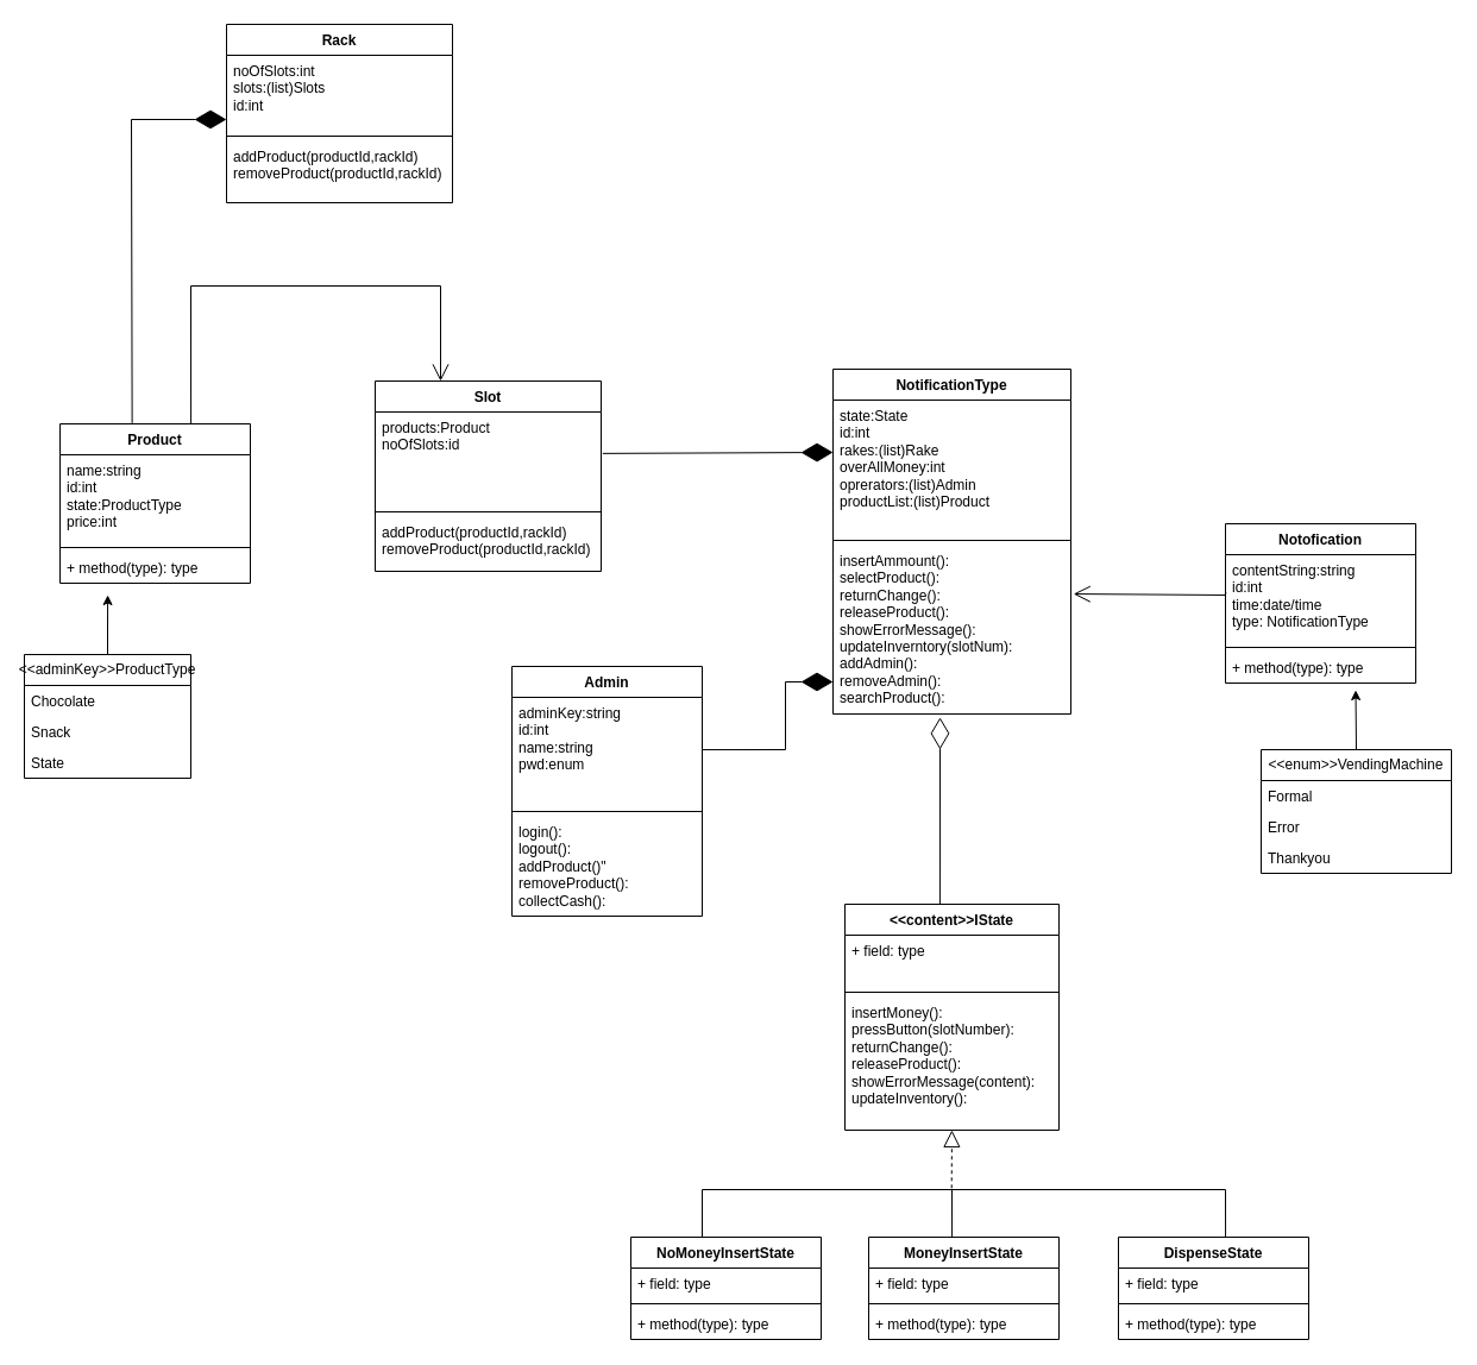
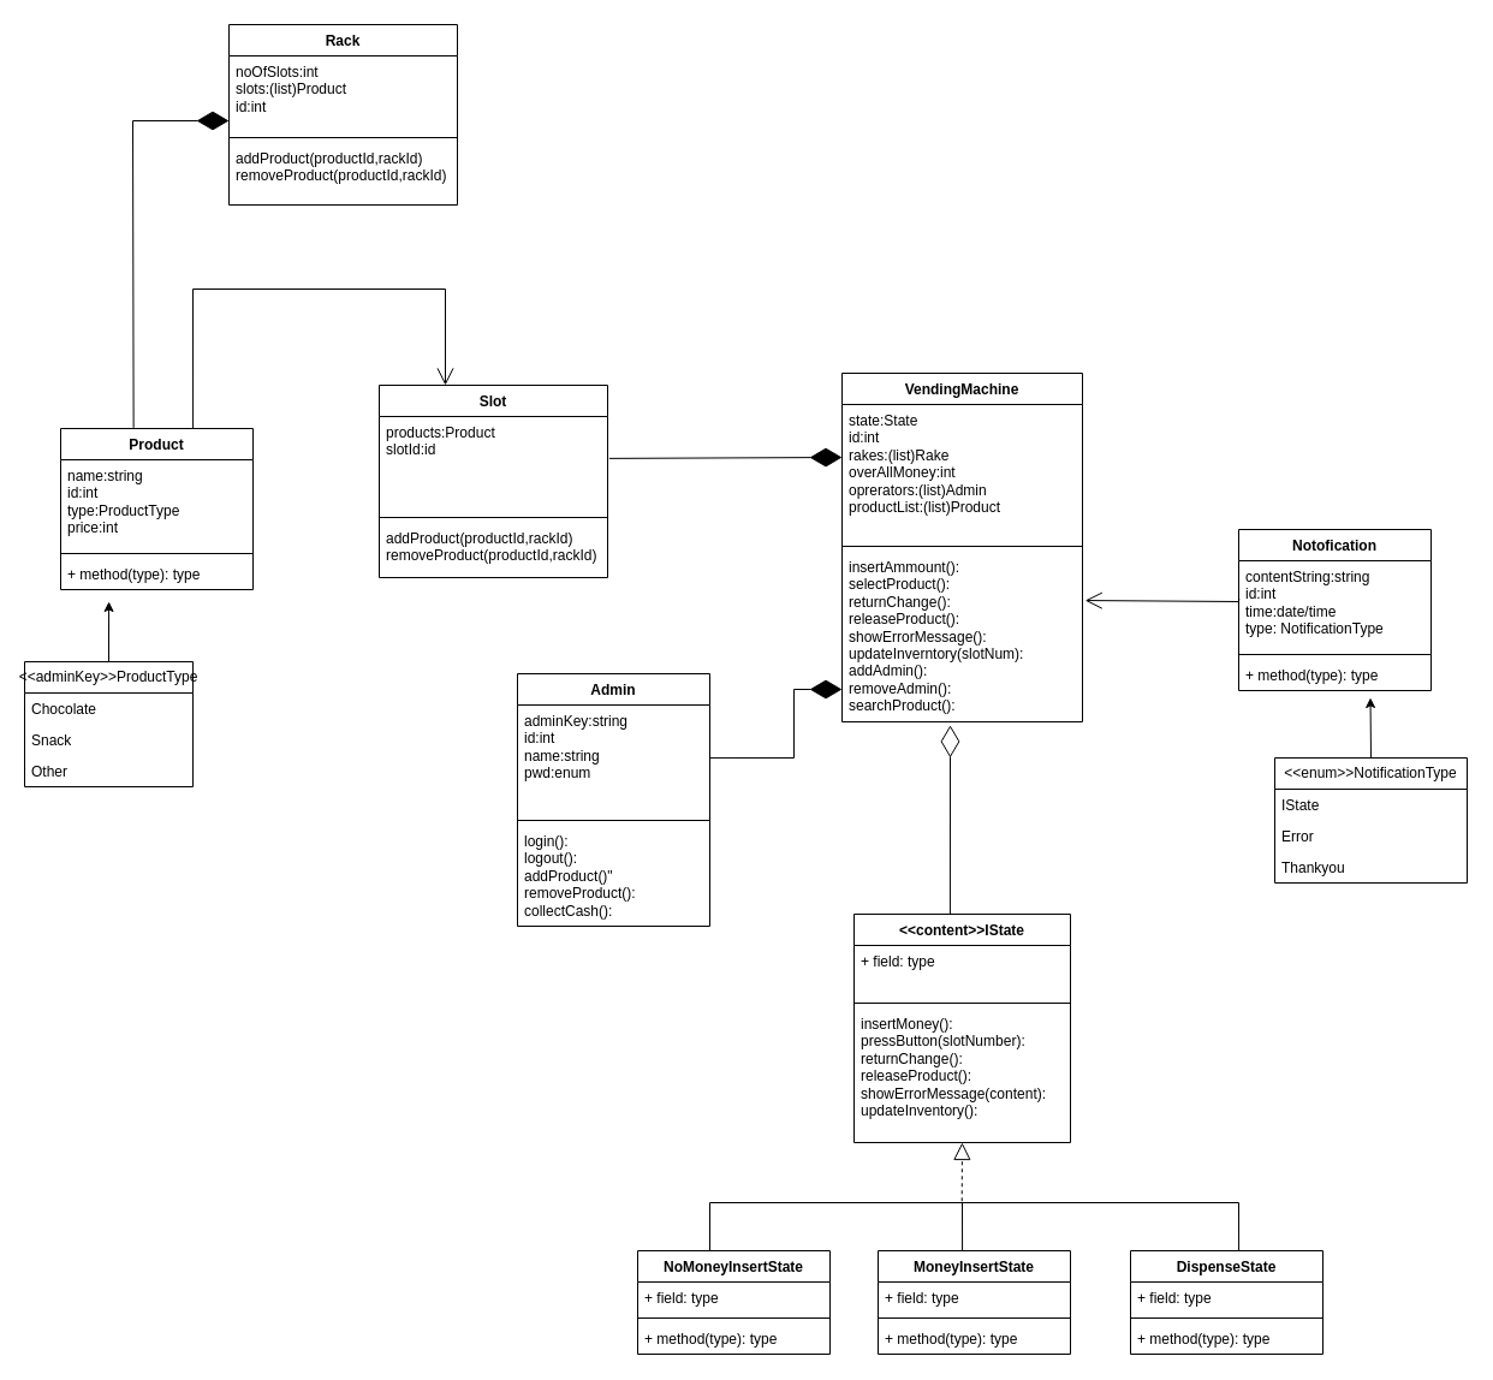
- <mxCell id="11" value="noOfSlots:int&lt;div&gt;slots:(list)Slots&lt;/div&gt;&lt;div&gt;id:int&lt;/div&gt;" style="text;strokeColor=none;fillColor=none;align=left;verticalAlign=top;spacingLeft=4;spacingRight=4;overflow=hidden;rotatable=0;points=[[0,0.5],[1,0.5]];portConstraint=eastwest;whiteSpace=wrap;html=1;" vertex="1" parent="10"><mxGeometry y="26" width="190" height="64" as="geometry" /></mxCell>
+ <mxCell id="11" value="noOfSlots:int&lt;div&gt;slots:(list)Product&lt;/div&gt;&lt;div&gt;id:int&lt;/div&gt;" style="text;strokeColor=none;fillColor=none;align=left;verticalAlign=top;spacingLeft=4;spacingRight=4;overflow=hidden;rotatable=0;points=[[0,0.5],[1,0.5]];portConstraint=eastwest;whiteSpace=wrap;html=1;" vertex="1" parent="10"><mxGeometry y="26" width="190" height="64" as="geometry" /></mxCell>
- <mxCell id="36" value="NotificationType" style="swimlane;fontStyle=1;align=center;verticalAlign=top;childLayout=stackLayout;horizontal=1;startSize=26;horizontalStack=0;resizeParent=1;resizeParentMax=0;resizeLast=0;collapsible=1;marginBottom=0;whiteSpace=wrap;html=1;" vertex="1" parent="1"><mxGeometry x="700" y="310" width="200" height="290" as="geometry" /></mxCell>
+ <mxCell id="36" value="VendingMachine" style="swimlane;fontStyle=1;align=center;verticalAlign=top;childLayout=stackLayout;horizontal=1;startSize=26;horizontalStack=0;resizeParent=1;resizeParentMax=0;resizeLast=0;collapsible=1;marginBottom=0;whiteSpace=wrap;html=1;" vertex="1" parent="1"><mxGeometry x="700" y="310" width="200" height="290" as="geometry" /></mxCell>
- <mxCell id="7" value="products:Product&lt;div&gt;noOfSlots:id&lt;/div&gt;&lt;div&gt;&lt;br&gt;&lt;/div&gt;&lt;div&gt;&amp;nbsp;&lt;/div&gt;" style="text;strokeColor=none;fillColor=none;align=left;verticalAlign=top;spacingLeft=4;spacingRight=4;overflow=hidden;rotatable=0;points=[[0,0.5],[1,0.5]];portConstraint=eastwest;whiteSpace=wrap;html=1;" vertex="1" parent="6"><mxGeometry y="26" width="190" height="80" as="geometry" /></mxCell>
+ <mxCell id="7" value="products:Product&lt;div&gt;slotId:id&lt;/div&gt;&lt;div&gt;&lt;br&gt;&lt;/div&gt;&lt;div&gt;&amp;nbsp;&lt;/div&gt;" style="text;strokeColor=none;fillColor=none;align=left;verticalAlign=top;spacingLeft=4;spacingRight=4;overflow=hidden;rotatable=0;points=[[0,0.5],[1,0.5]];portConstraint=eastwest;whiteSpace=wrap;html=1;" vertex="1" parent="6"><mxGeometry y="26" width="190" height="80" as="geometry" /></mxCell>
- <mxCell id="3" value="name:string&lt;div&gt;id:int&lt;/div&gt;&lt;div&gt;state:ProductType&lt;/div&gt;&lt;div&gt;price:int&lt;/div&gt;" style="text;strokeColor=none;fillColor=none;align=left;verticalAlign=top;spacingLeft=4;spacingRight=4;overflow=hidden;rotatable=0;points=[[0,0.5],[1,0.5]];portConstraint=eastwest;whiteSpace=wrap;html=1;" vertex="1" parent="2"><mxGeometry y="26" width="160" height="74" as="geometry" /></mxCell>
+ <mxCell id="3" value="name:string&lt;div&gt;id:int&lt;/div&gt;&lt;div&gt;type:ProductType&lt;/div&gt;&lt;div&gt;price:int&lt;/div&gt;" style="text;strokeColor=none;fillColor=none;align=left;verticalAlign=top;spacingLeft=4;spacingRight=4;overflow=hidden;rotatable=0;points=[[0,0.5],[1,0.5]];portConstraint=eastwest;whiteSpace=wrap;html=1;" vertex="1" parent="2"><mxGeometry y="26" width="160" height="74" as="geometry" /></mxCell>
- <mxCell id="18" value="State" style="text;strokeColor=none;fillColor=none;align=left;verticalAlign=top;spacingLeft=4;spacingRight=4;overflow=hidden;rotatable=0;points=[[0,0.5],[1,0.5]];portConstraint=eastwest;whiteSpace=wrap;html=1;" vertex="1" parent="15"><mxGeometry y="78" width="140" height="26" as="geometry" /></mxCell>
+ <mxCell id="18" value="Other" style="text;strokeColor=none;fillColor=none;align=left;verticalAlign=top;spacingLeft=4;spacingRight=4;overflow=hidden;rotatable=0;points=[[0,0.5],[1,0.5]];portConstraint=eastwest;whiteSpace=wrap;html=1;" vertex="1" parent="15"><mxGeometry y="78" width="140" height="26" as="geometry" /></mxCell>
- <mxCell id="32" value="&amp;lt;&amp;lt;enum&amp;gt;&amp;gt;VendingMachine" style="swimlane;fontStyle=0;childLayout=stackLayout;horizontal=1;startSize=26;fillColor=none;horizontalStack=0;resizeParent=1;resizeParentMax=0;resizeLast=0;collapsible=1;marginBottom=0;whiteSpace=wrap;html=1;" vertex="1" parent="1"><mxGeometry x="1060" y="630" width="160" height="104" as="geometry" /></mxCell>
+ <mxCell id="32" value="&amp;lt;&amp;lt;enum&amp;gt;&amp;gt;NotificationType" style="swimlane;fontStyle=0;childLayout=stackLayout;horizontal=1;startSize=26;fillColor=none;horizontalStack=0;resizeParent=1;resizeParentMax=0;resizeLast=0;collapsible=1;marginBottom=0;whiteSpace=wrap;html=1;" vertex="1" parent="1"><mxGeometry x="1060" y="630" width="160" height="104" as="geometry" /></mxCell>
- <mxCell id="33" value="Formal" style="text;strokeColor=none;fillColor=none;align=left;verticalAlign=top;spacingLeft=4;spacingRight=4;overflow=hidden;rotatable=0;points=[[0,0.5],[1,0.5]];portConstraint=eastwest;whiteSpace=wrap;html=1;" vertex="1" parent="32"><mxGeometry y="26" width="160" height="26" as="geometry" /></mxCell>
+ <mxCell id="33" value="IState" style="text;strokeColor=none;fillColor=none;align=left;verticalAlign=top;spacingLeft=4;spacingRight=4;overflow=hidden;rotatable=0;points=[[0,0.5],[1,0.5]];portConstraint=eastwest;whiteSpace=wrap;html=1;" vertex="1" parent="32"><mxGeometry y="26" width="160" height="26" as="geometry" /></mxCell>
